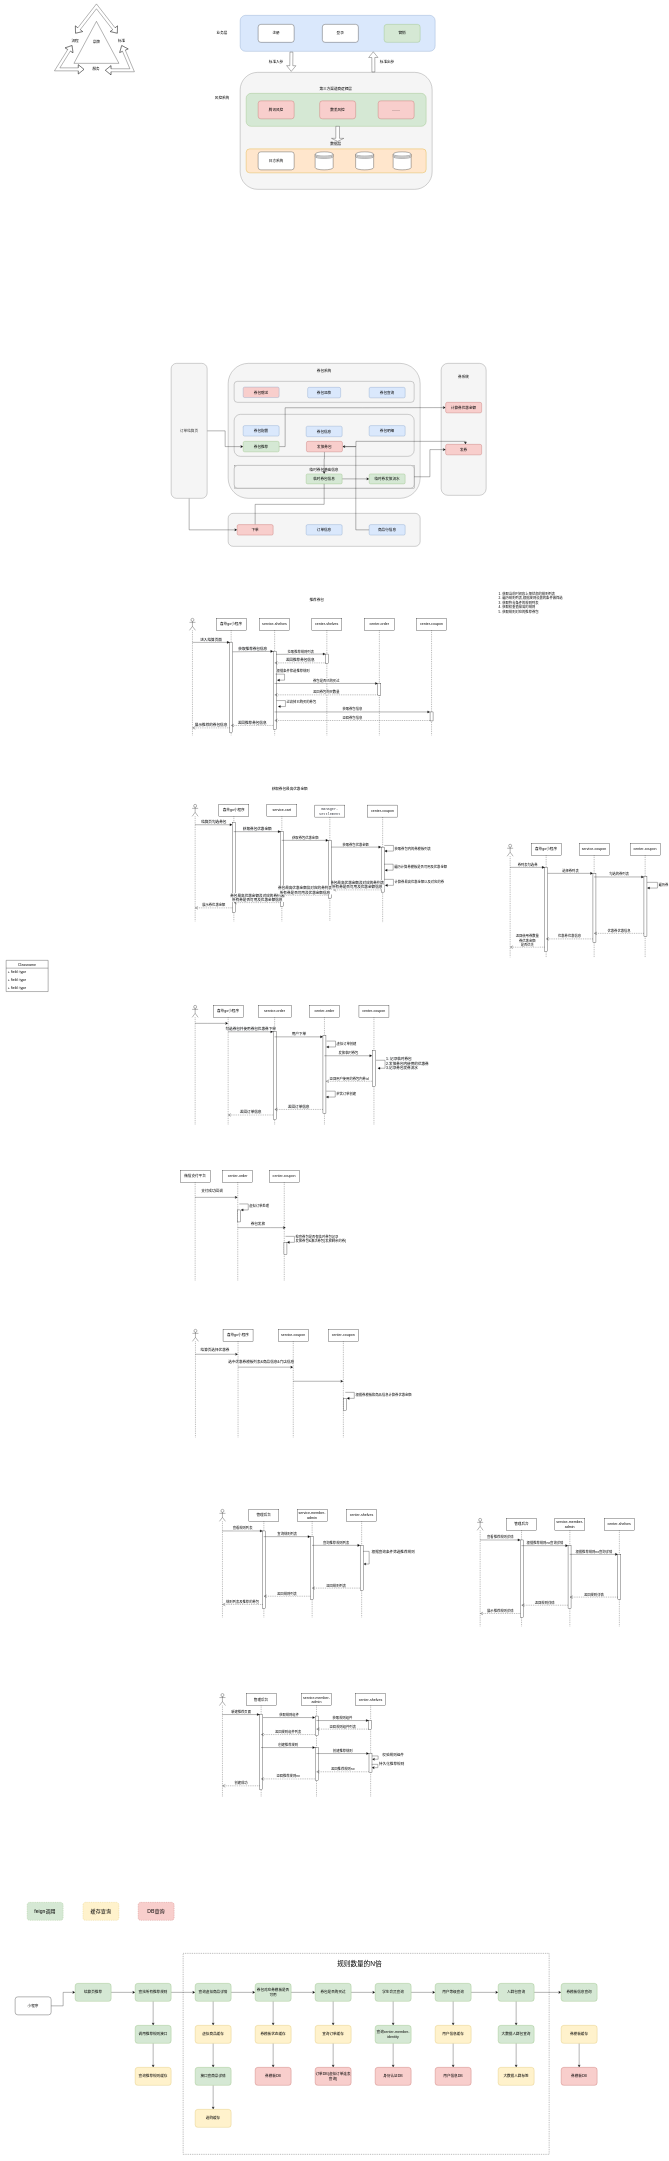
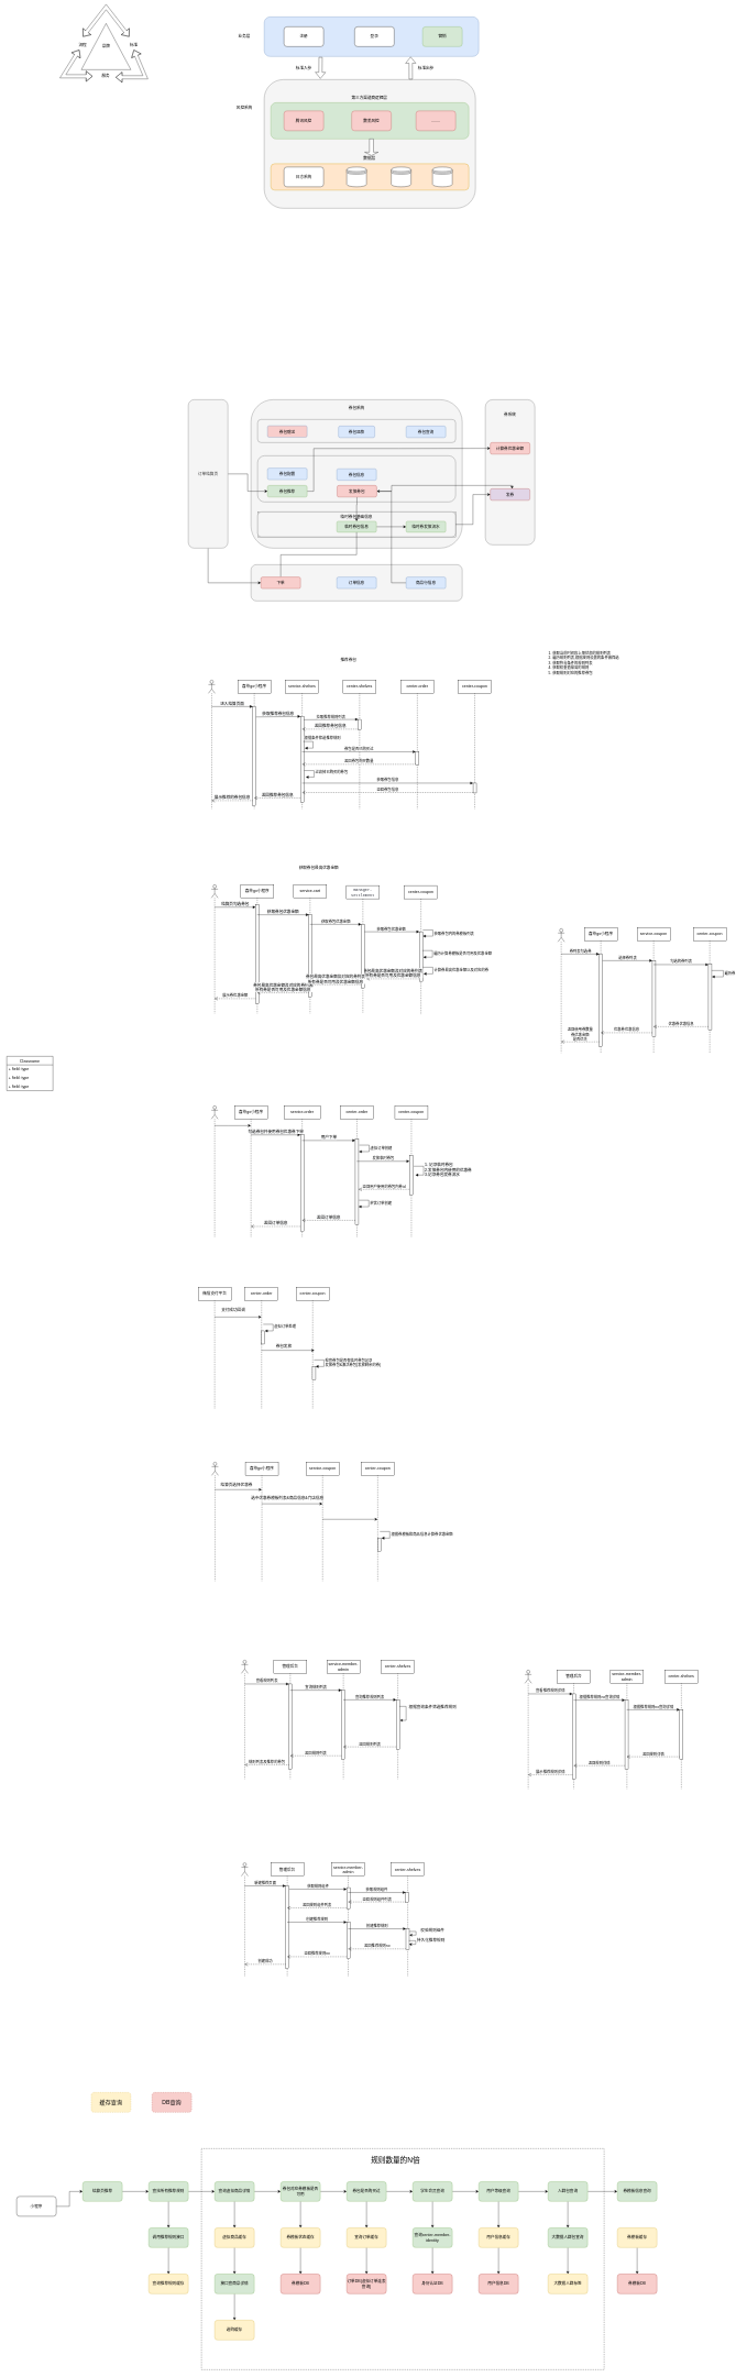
- <mxCell id="45" value="券包明细" style="rounded=1;whiteSpace=wrap;html=1;fillColor=#dae8fc;strokeColor=#6c8ebf;" parent="1" vertex="1"><mxGeometry x="1230" y="1417.5" width="120" height="35" as="geometry" /></mxCell>
- <mxCell id="64" value="发券" style="rounded=1;whiteSpace=wrap;html=1;fillColor=#f8cecc;strokeColor=#b85450;" parent="1" vertex="1"><mxGeometry x="1485" y="1480" width="120" height="35" as="geometry" /></mxCell>
+ <mxCell id="64" value="发券" style="rounded=1;whiteSpace=wrap;html=1;fillColor=#e1d5e7;strokeColor=#b85450;" parent="1" vertex="1"><mxGeometry x="1485" y="1480" width="120" height="35" as="geometry" /></mxCell>
- <mxCell id="283" value="feign调用" style="rounded=1;whiteSpace=wrap;html=1;dashed=1;fontSize=17;fillColor=#d5e8d4;strokeColor=#82b366;" vertex="1" parent="1"><mxGeometry x="90" y="6340" width="120" height="60" as="geometry" /></mxCell>
